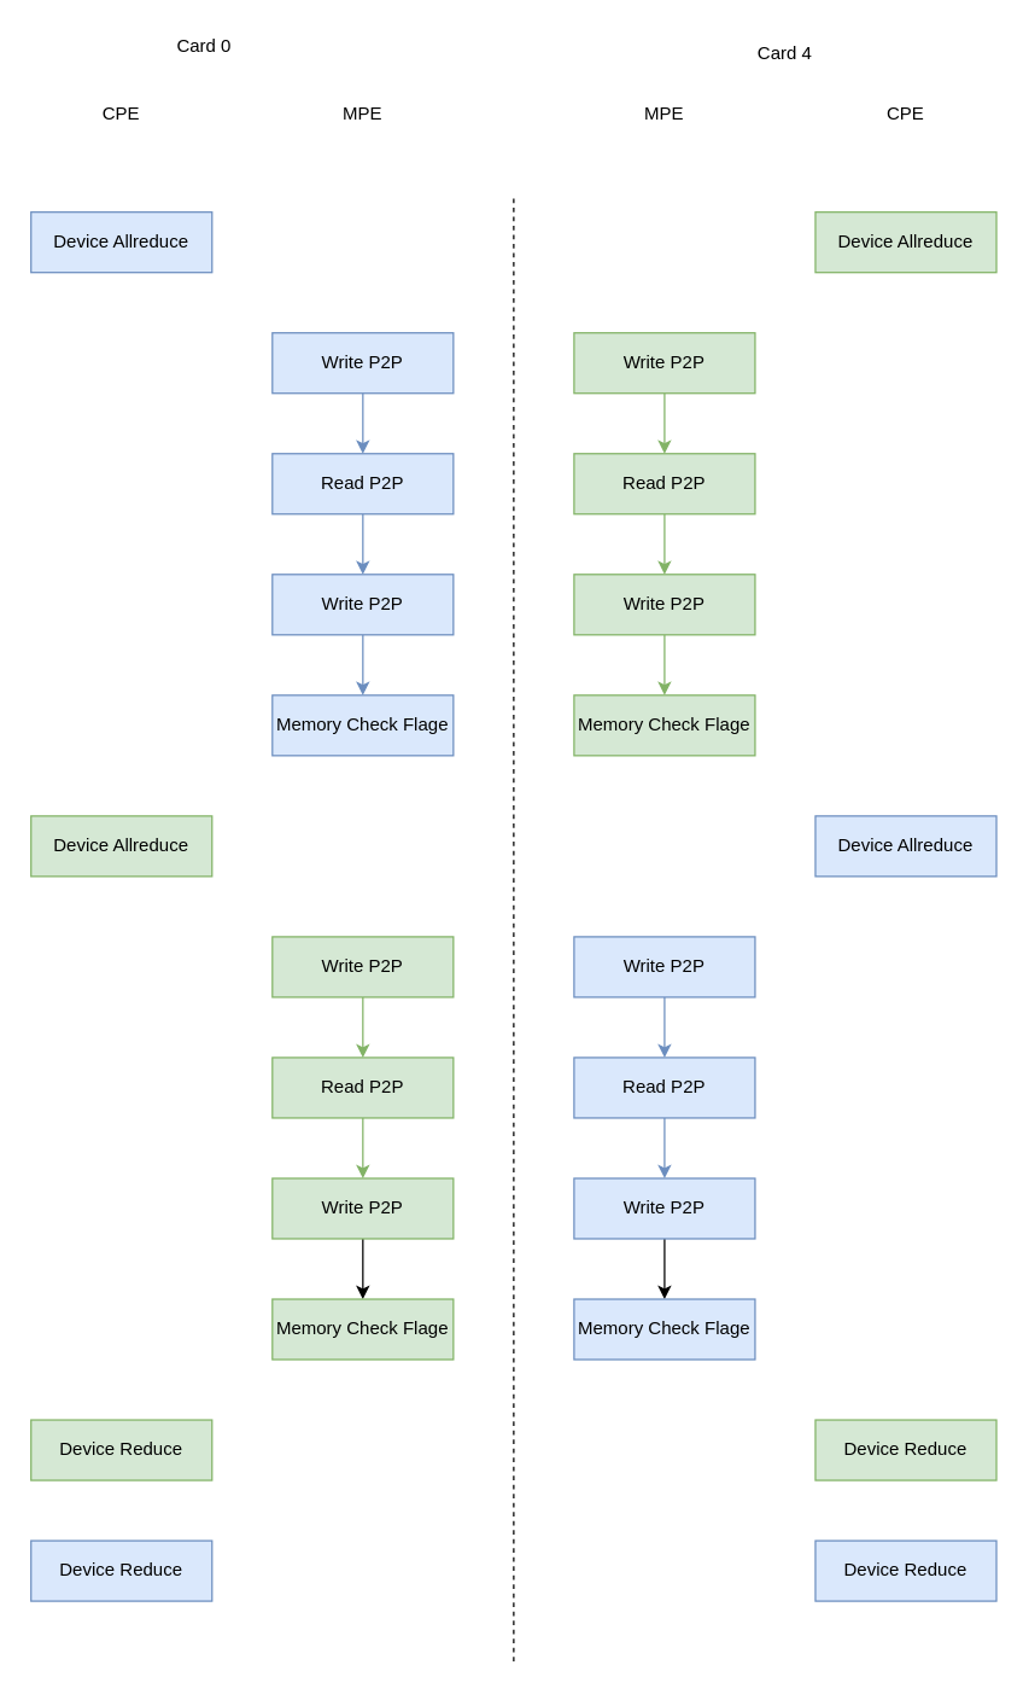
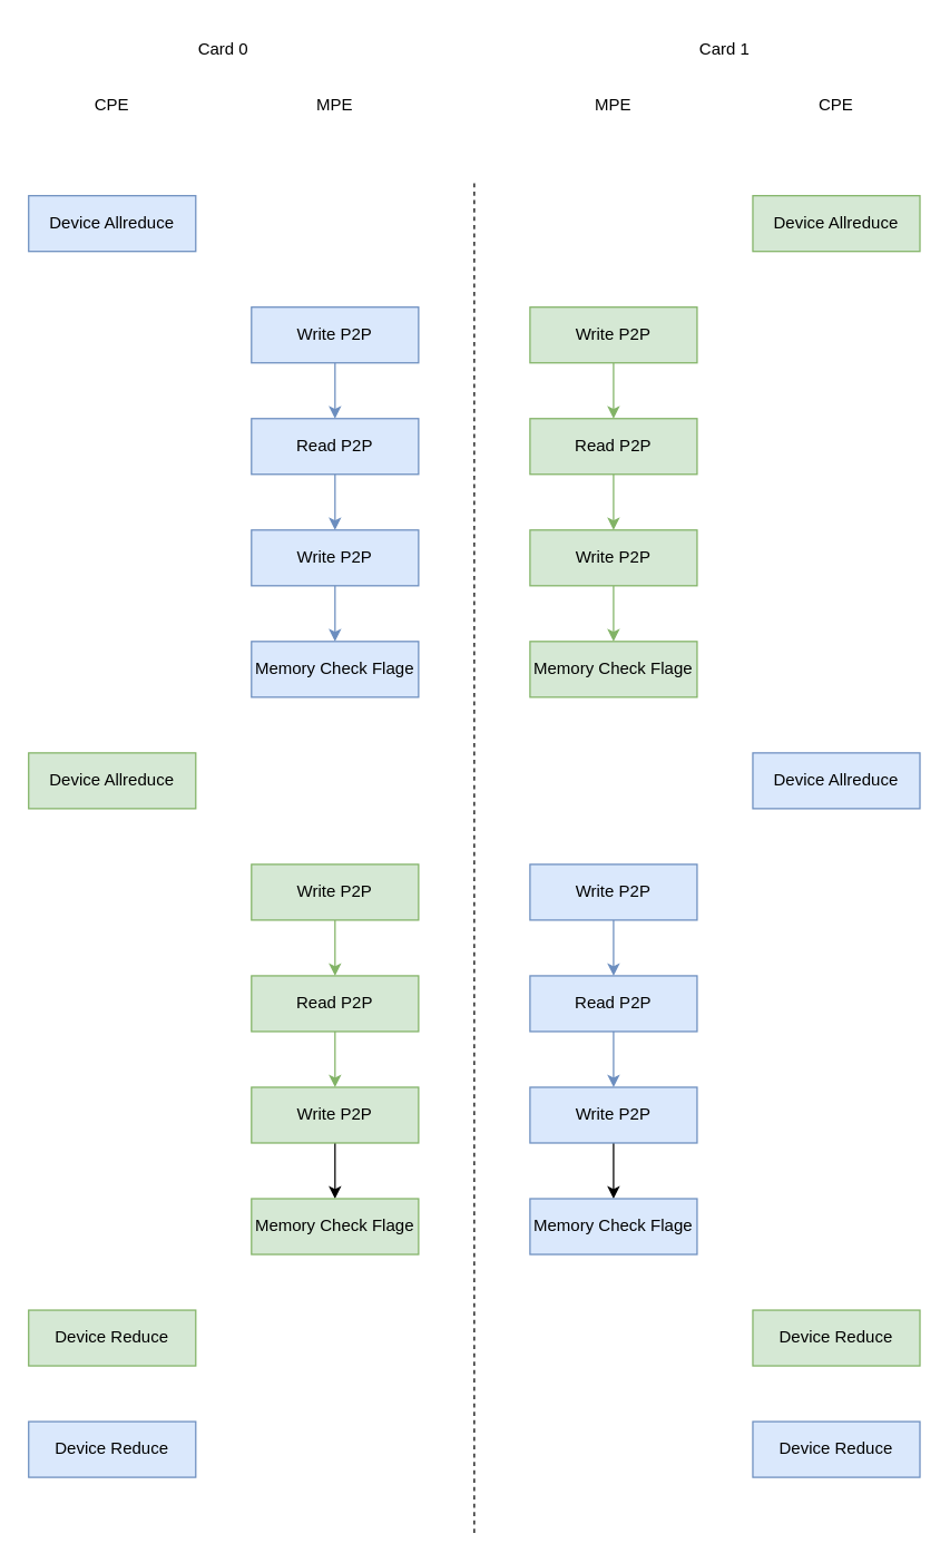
- <mxCell id="3" value="Card 0" style="text;html=1;strokeColor=none;fillColor=none;align=center;verticalAlign=middle;whiteSpace=wrap;rounded=0;" vertex="1" parent="1"><mxGeometry x="105" y="15" width="60" height="30" as="geometry" /></mxCell>
+ <mxCell id="3" value="Card 0" style="text;html=1;strokeColor=none;fillColor=none;align=center;verticalAlign=middle;whiteSpace=wrap;rounded=0;" vertex="1" parent="1"><mxGeometry x="130" width="60" height="30" as="geometry" y="20" /></mxCell>
- <mxCell id="4" value="Card 4" style="text;html=1;strokeColor=none;fillColor=none;align=center;verticalAlign=middle;whiteSpace=wrap;rounded=0;" vertex="1" parent="1"><mxGeometry x="490" width="60" height="30" as="geometry" y="20" /></mxCell>
+ <mxCell id="4" value="Card 1" style="text;html=1;strokeColor=none;fillColor=none;align=center;verticalAlign=middle;whiteSpace=wrap;rounded=0;" vertex="1" parent="1"><mxGeometry x="490" width="60" height="30" as="geometry" y="20" /></mxCell>
